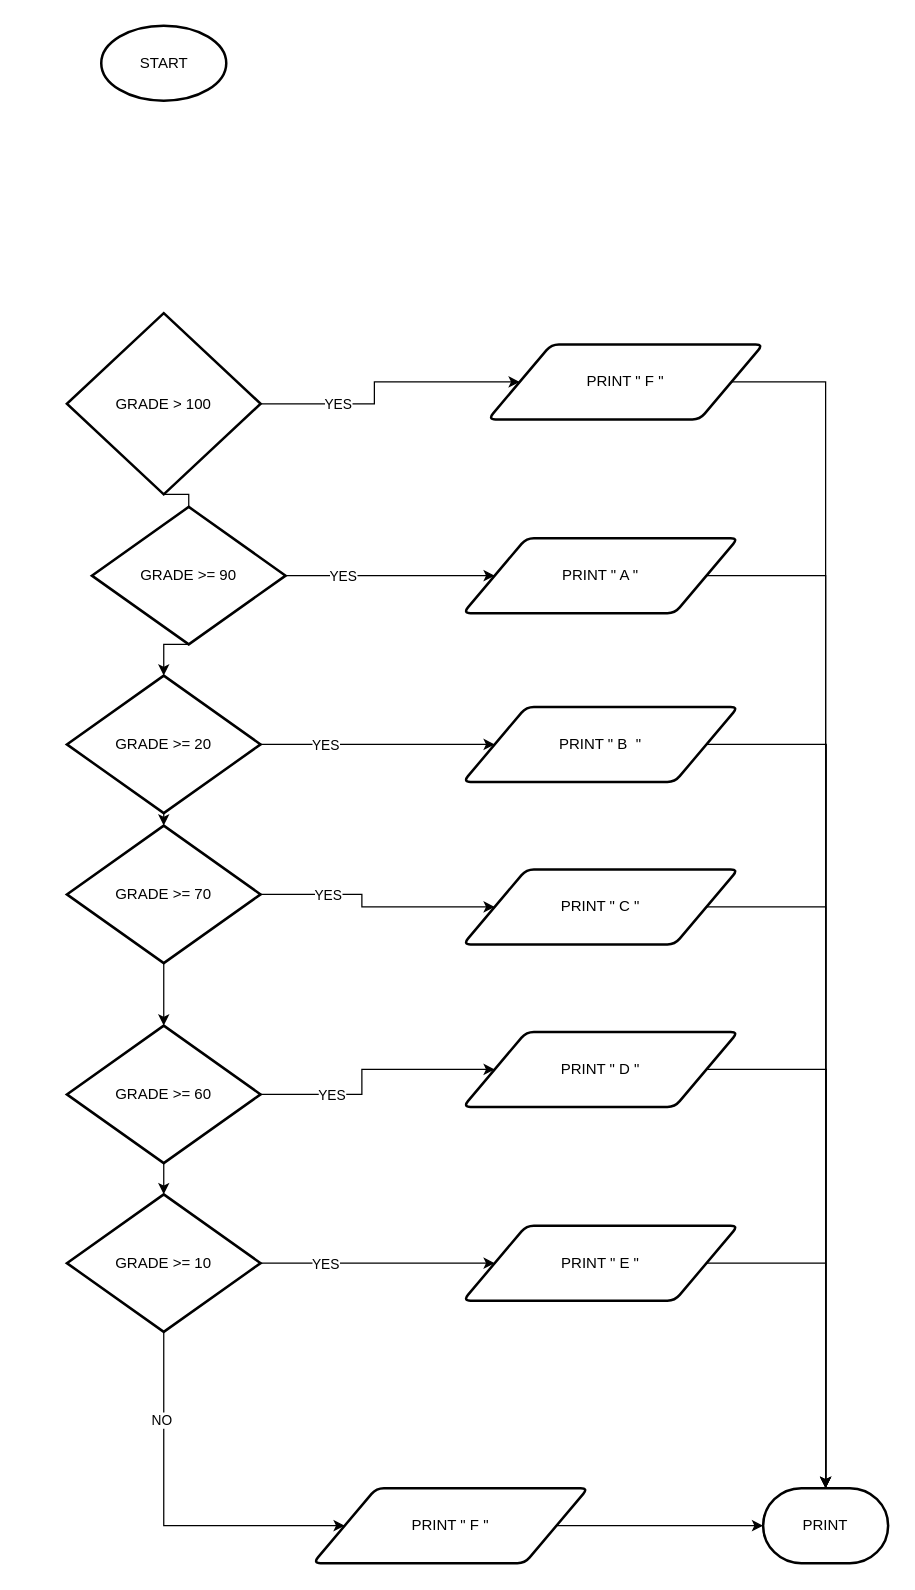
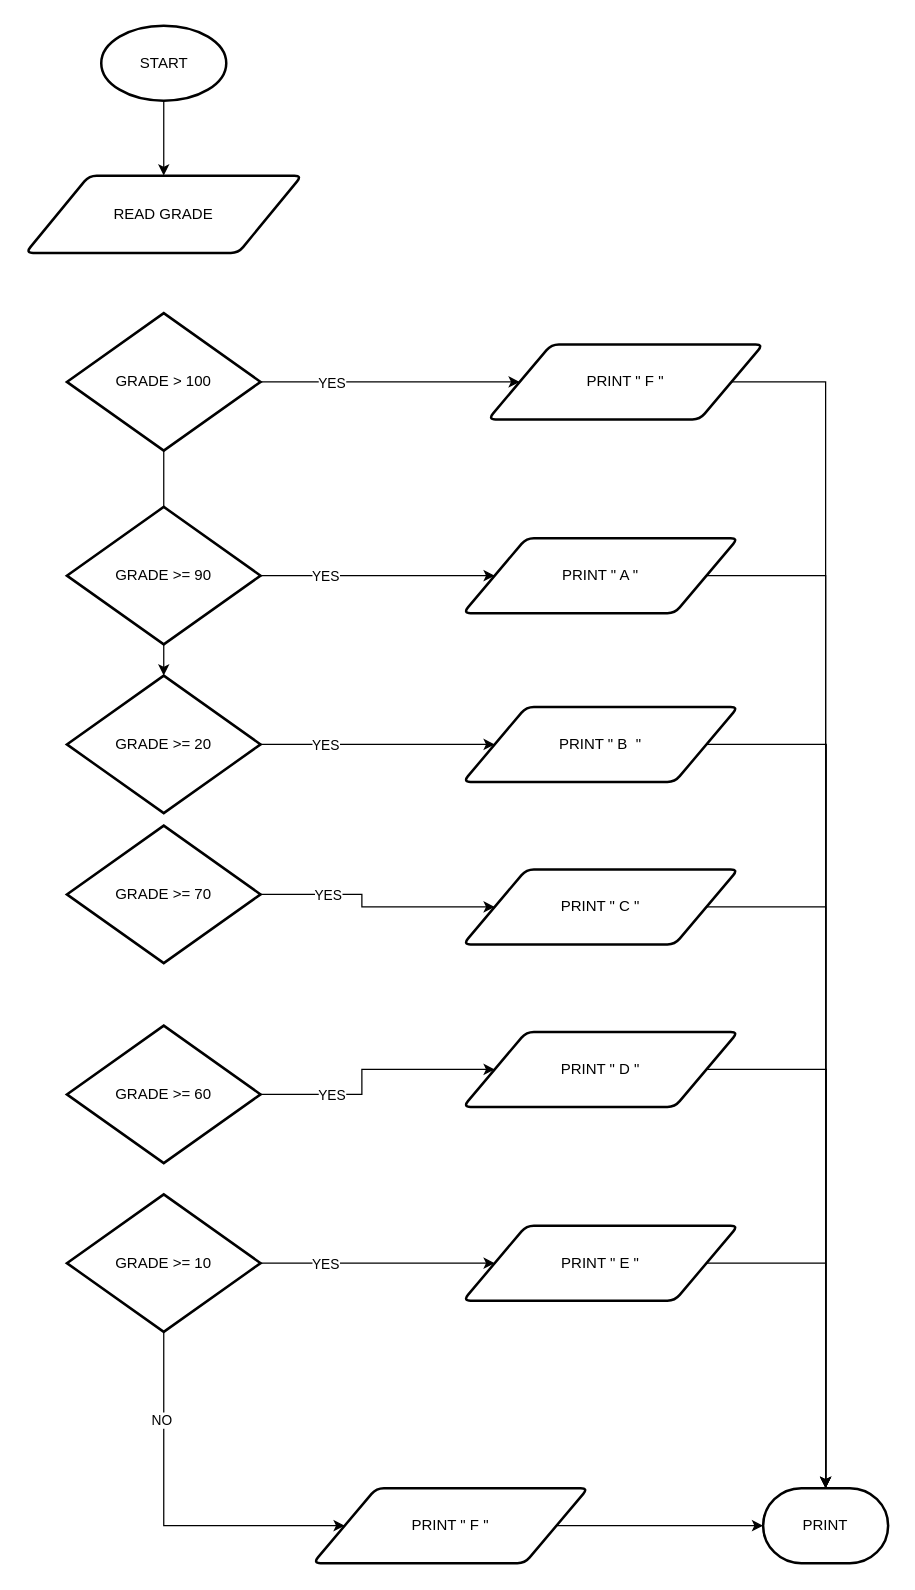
+ <mxCell id="2" style="edgeStyle=orthogonalEdgeStyle;rounded=0;orthogonalLoop=1;jettySize=auto;html=1;exitX=0.5;exitY=1;exitDx=0;exitDy=0;exitPerimeter=0;entryX=0.5;entryY=0;entryDx=0;entryDy=0;" edge="1" parent="1" source="3" target="4"><mxGeometry relative="1" as="geometry" /></mxCell>
+ <mxCell id="4" value="READ GRADE" style="shape=parallelogram;html=1;strokeWidth=2;perimeter=parallelogramPerimeter;whiteSpace=wrap;rounded=1;arcSize=12;size=0.23;" vertex="1" parent="1"><mxGeometry x="20" y="140" width="221" height="61.8" as="geometry" /></mxCell>
- <mxCell id="37" value="GRADE &amp;gt; 100" style="strokeWidth=2;html=1;shape=mxgraph.flowchart.decision;whiteSpace=wrap;" vertex="1" parent="1"><mxGeometry x="53" y="250" width="155" height="145" as="geometry" /></mxCell>
+ <mxCell id="37" value="GRADE &amp;gt; 100" style="strokeWidth=2;html=1;shape=mxgraph.flowchart.decision;whiteSpace=wrap;" vertex="1" parent="1"><mxGeometry x="53" y="250" width="155" height="110" as="geometry" /></mxCell>
- <mxCell id="7" value="GRADE &amp;gt;= 90" style="strokeWidth=2;html=1;shape=mxgraph.flowchart.decision;whiteSpace=wrap;" vertex="1" parent="1"><mxGeometry x="73" y="405" width="155" height="110" as="geometry" /></mxCell>
+ <mxCell id="7" value="GRADE &amp;gt;= 90" style="strokeWidth=2;html=1;shape=mxgraph.flowchart.decision;whiteSpace=wrap;" vertex="1" parent="1"><mxGeometry x="53" y="405" width="155" height="110" as="geometry" /></mxCell>
- <mxCell id="31" style="edgeStyle=orthogonalEdgeStyle;rounded=0;orthogonalLoop=1;jettySize=auto;html=1;exitX=0.5;exitY=1;exitDx=0;exitDy=0;exitPerimeter=0;entryX=0.5;entryY=0;entryDx=0;entryDy=0;entryPerimeter=0;" edge="1" parent="1" source="12" target="17"><mxGeometry relative="1" as="geometry" /></mxCell>
- <mxCell id="32" style="edgeStyle=orthogonalEdgeStyle;rounded=0;orthogonalLoop=1;jettySize=auto;html=1;exitX=0.5;exitY=1;exitDx=0;exitDy=0;exitPerimeter=0;entryX=0.5;entryY=0;entryDx=0;entryDy=0;entryPerimeter=0;" edge="1" parent="1" source="17" target="21"><mxGeometry relative="1" as="geometry" /></mxCell>
- <mxCell id="33" style="edgeStyle=orthogonalEdgeStyle;rounded=0;orthogonalLoop=1;jettySize=auto;html=1;exitX=0.5;exitY=1;exitDx=0;exitDy=0;exitPerimeter=0;entryX=0.5;entryY=0;entryDx=0;entryDy=0;entryPerimeter=0;" edge="1" parent="1" source="21" target="28"><mxGeometry relative="1" as="geometry" /></mxCell>
